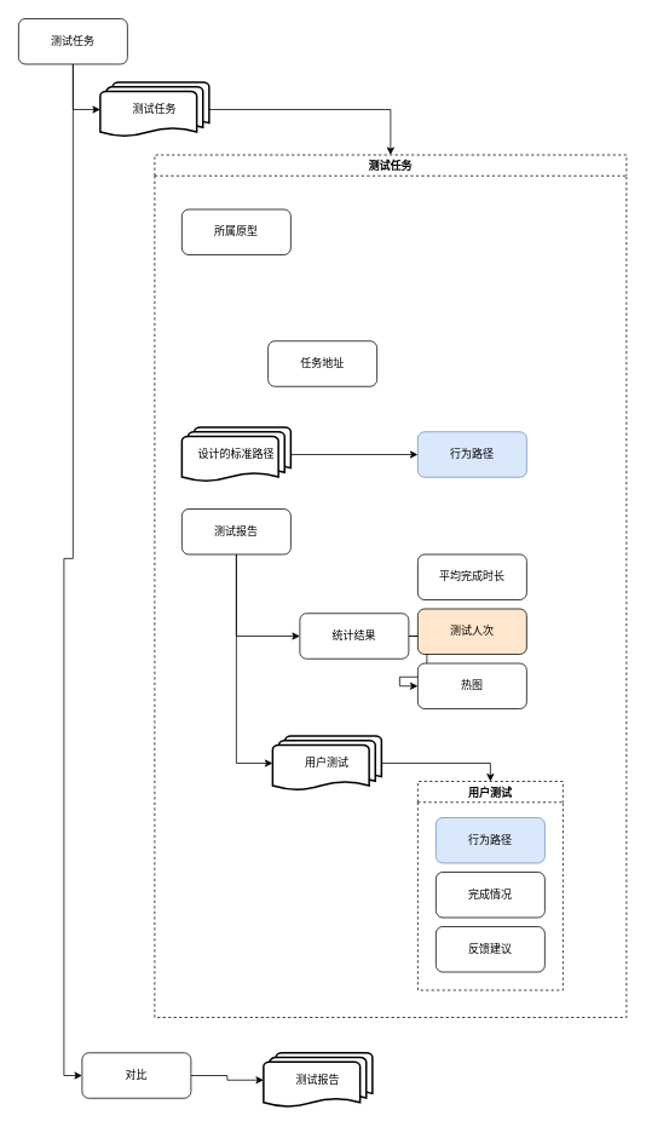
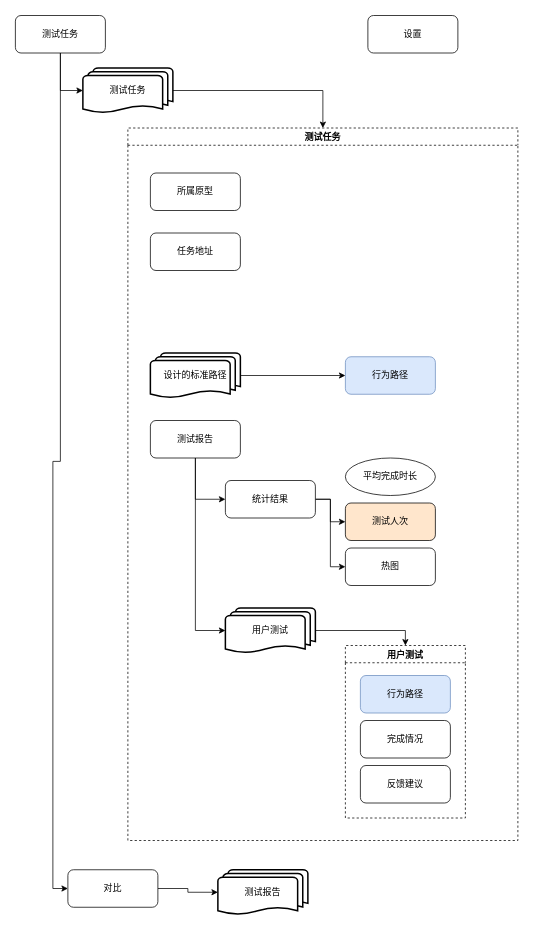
+ <mxCell id="5" value="设置" style="rounded=1;whiteSpace=wrap;html=1;" parent="1" vertex="1"><mxGeometry x="490" y="20" width="120" height="50" as="geometry" /></mxCell>
- <mxCell id="23" value="任务地址" style="rounded=1;whiteSpace=wrap;html=1;" parent="11" vertex="1"><mxGeometry x="125" y="205" width="120" height="50" as="geometry" /></mxCell>
+ <mxCell id="23" value="任务地址" style="rounded=1;whiteSpace=wrap;html=1;" parent="11" vertex="1"><mxGeometry x="30" y="140" width="120" height="50" as="geometry" /></mxCell>
- <mxCell id="24" value="平均完成时长" style="rounded=1;whiteSpace=wrap;html=1;" parent="11" vertex="1"><mxGeometry x="290" y="440" width="120" height="50" as="geometry" /></mxCell>
+ <mxCell id="24" value="平均完成时长" style="ellipse;whiteSpace=wrap;html=1;" parent="11" vertex="1"><mxGeometry x="290" y="440" width="120" height="50" as="geometry" /></mxCell>
- <mxCell id="20" value="统计结果" style="rounded=1;whiteSpace=wrap;html=1;" parent="11" vertex="1"><mxGeometry x="160" y="505" width="120" height="50" as="geometry" /></mxCell>
+ <mxCell id="20" value="统计结果" style="rounded=1;whiteSpace=wrap;html=1;" parent="11" vertex="1"><mxGeometry x="130" y="470" width="120" height="50" as="geometry" /></mxCell>
